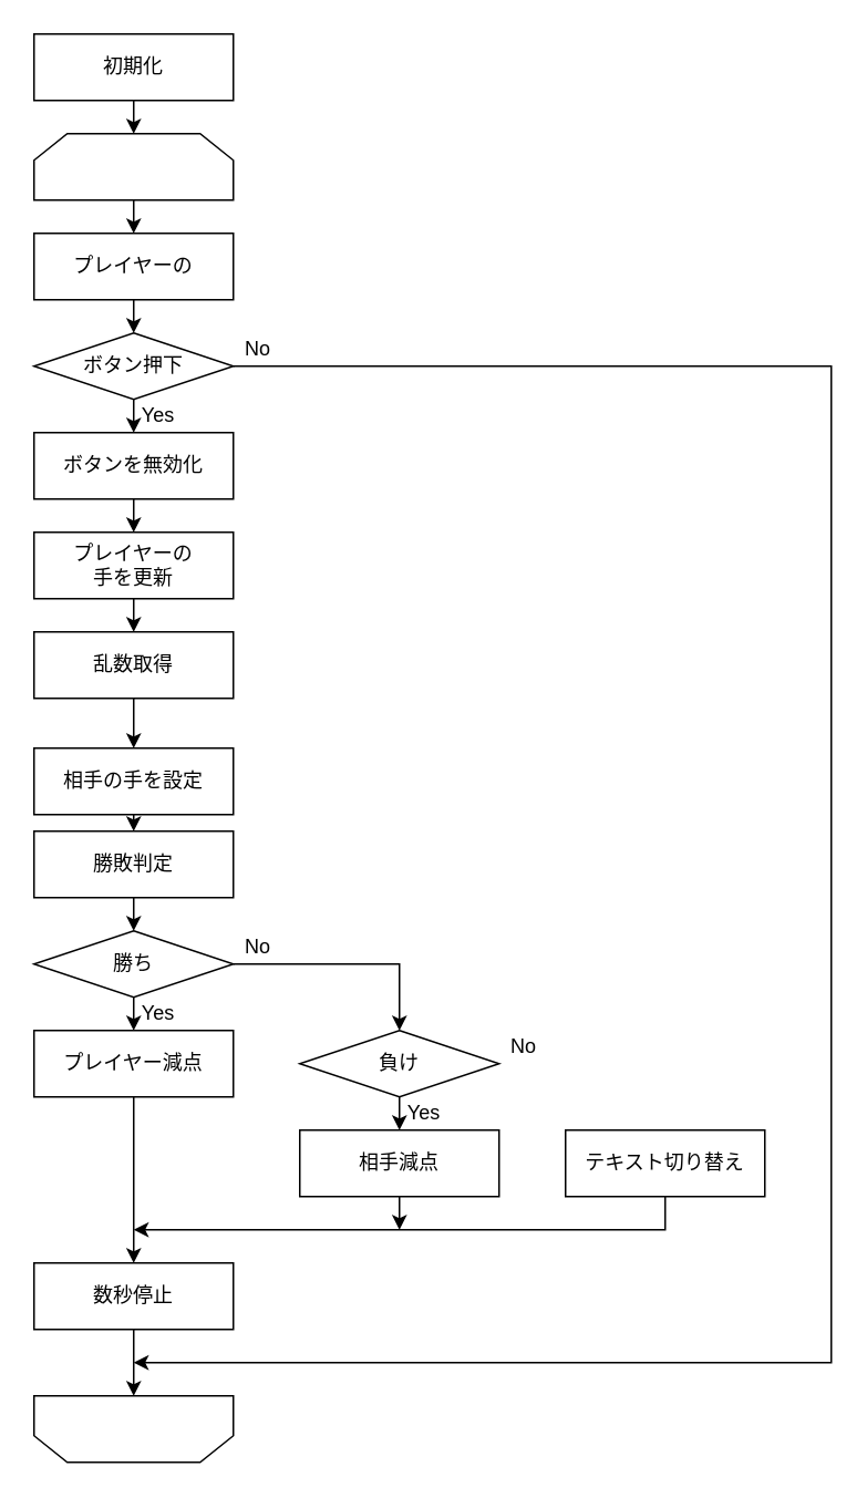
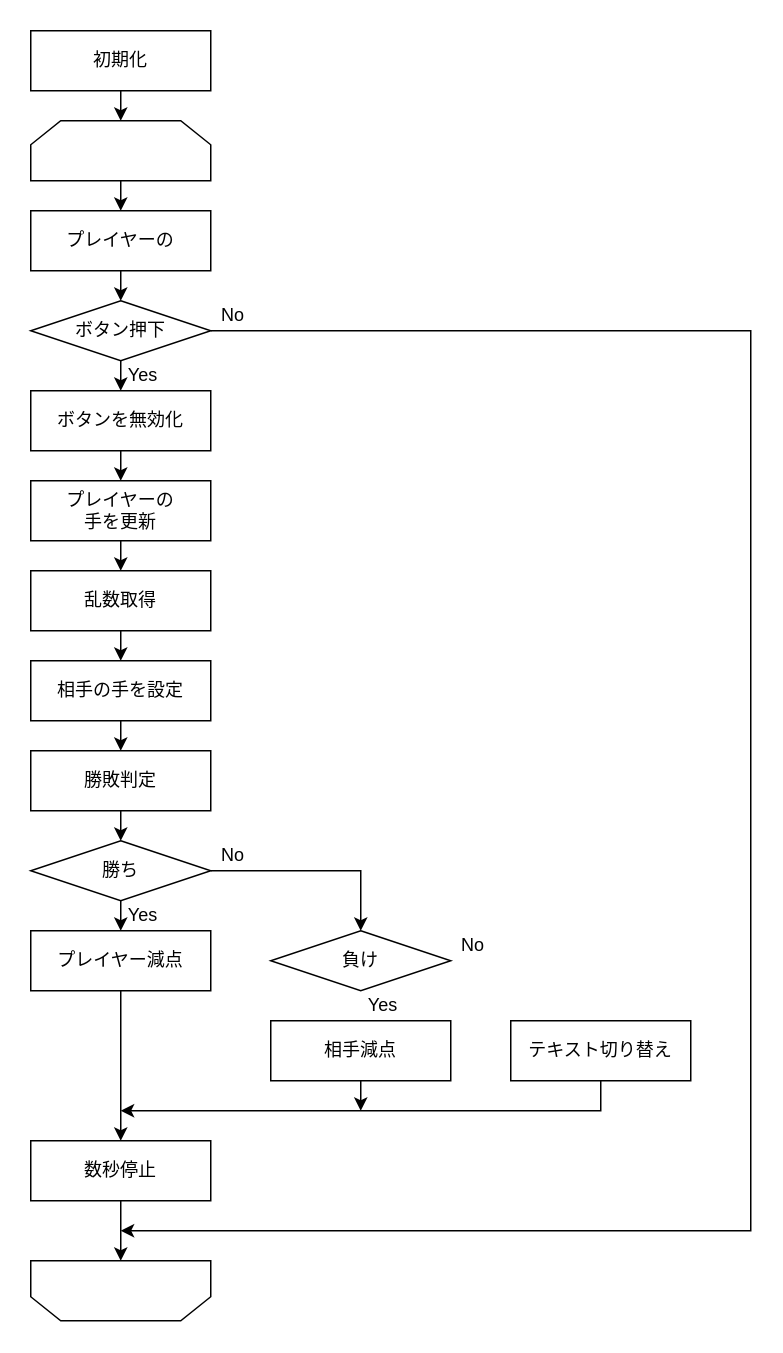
- <mxCell id="16" value="相手の手を設定" style="rounded=0;whiteSpace=wrap;html=1;" parent="1" vertex="1"><mxGeometry x="20" y="450" width="120" height="40" as="geometry" /></mxCell>
+ <mxCell id="16" value="相手の手を設定" style="rounded=0;whiteSpace=wrap;html=1;" parent="1" vertex="1"><mxGeometry x="20" y="440" width="120" height="40" as="geometry" /></mxCell>
- <mxCell id="24" style="edgeStyle=orthogonalEdgeStyle;rounded=0;orthogonalLoop=1;jettySize=auto;html=1;exitX=0.5;exitY=1;exitDx=0;exitDy=0;entryX=0.5;entryY=0;entryDx=0;entryDy=0;" parent="1" source="25" target="27" edge="1"><mxGeometry relative="1" as="geometry" /></mxCell>
